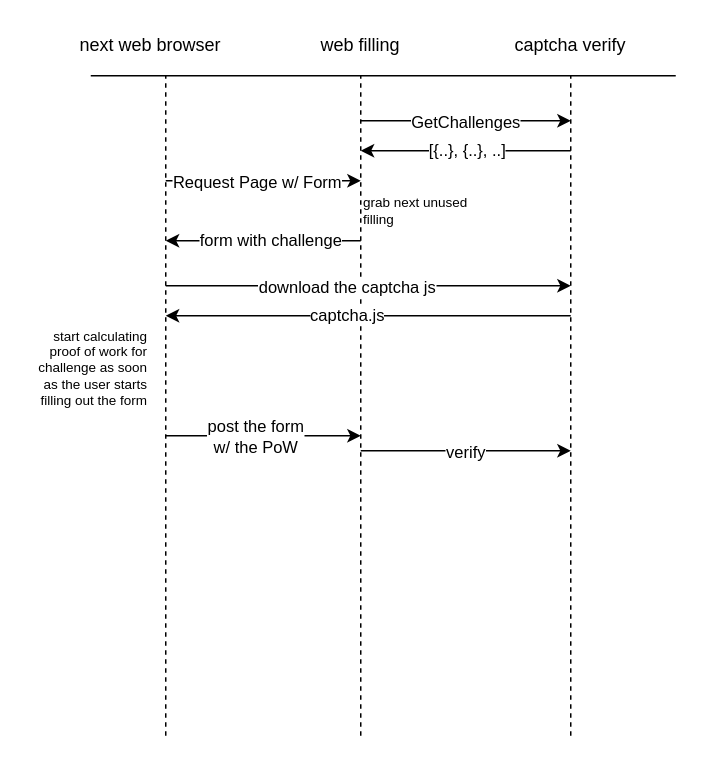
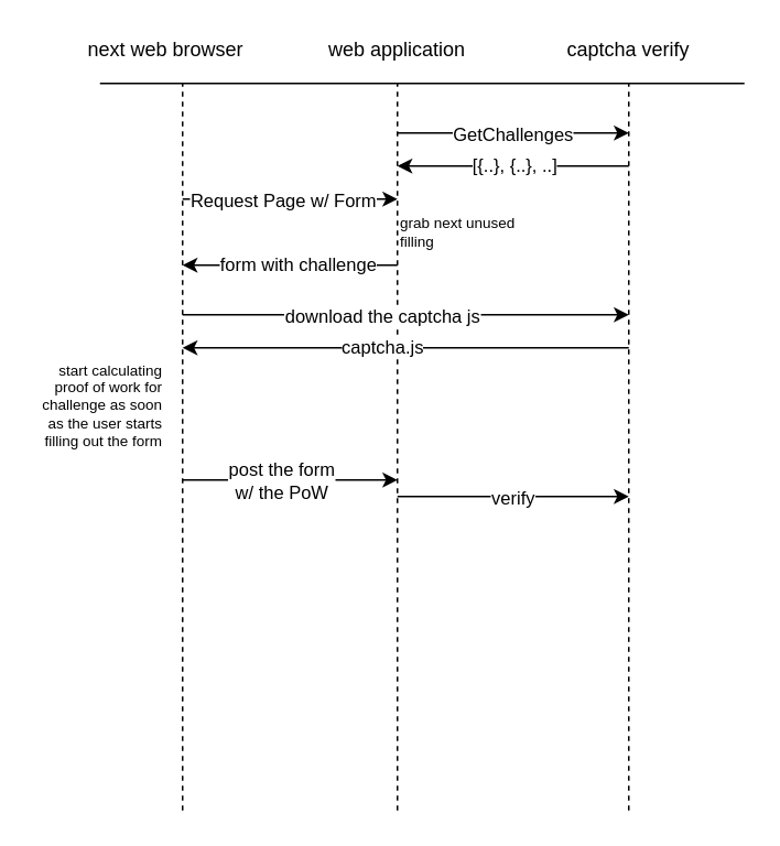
- <mxCell id="7" value="web filling" style="text;html=1;strokeColor=none;fillColor=none;align=center;verticalAlign=middle;whiteSpace=wrap;rounded=0;" vertex="1" parent="1"><mxGeometry x="190" y="20" width="100" height="20" as="geometry" /></mxCell>
+ <mxCell id="7" value="web application" style="text;html=1;strokeColor=none;fillColor=none;align=center;verticalAlign=middle;whiteSpace=wrap;rounded=0;" vertex="1" parent="1"><mxGeometry x="190" y="20" width="100" height="20" as="geometry" /></mxCell>
